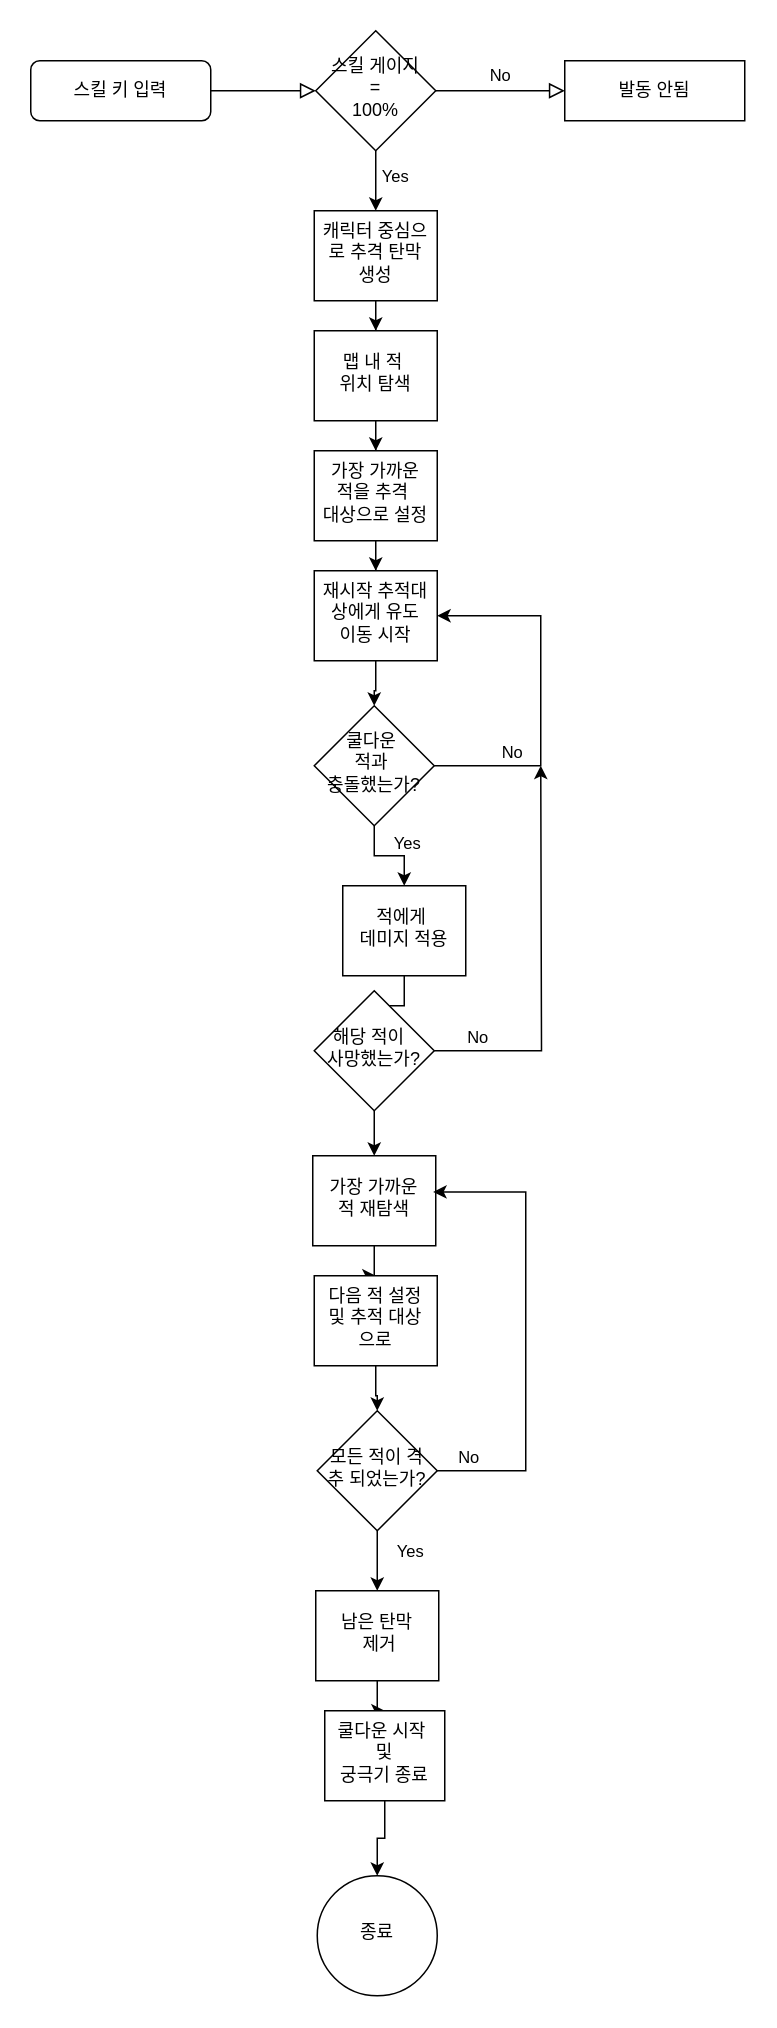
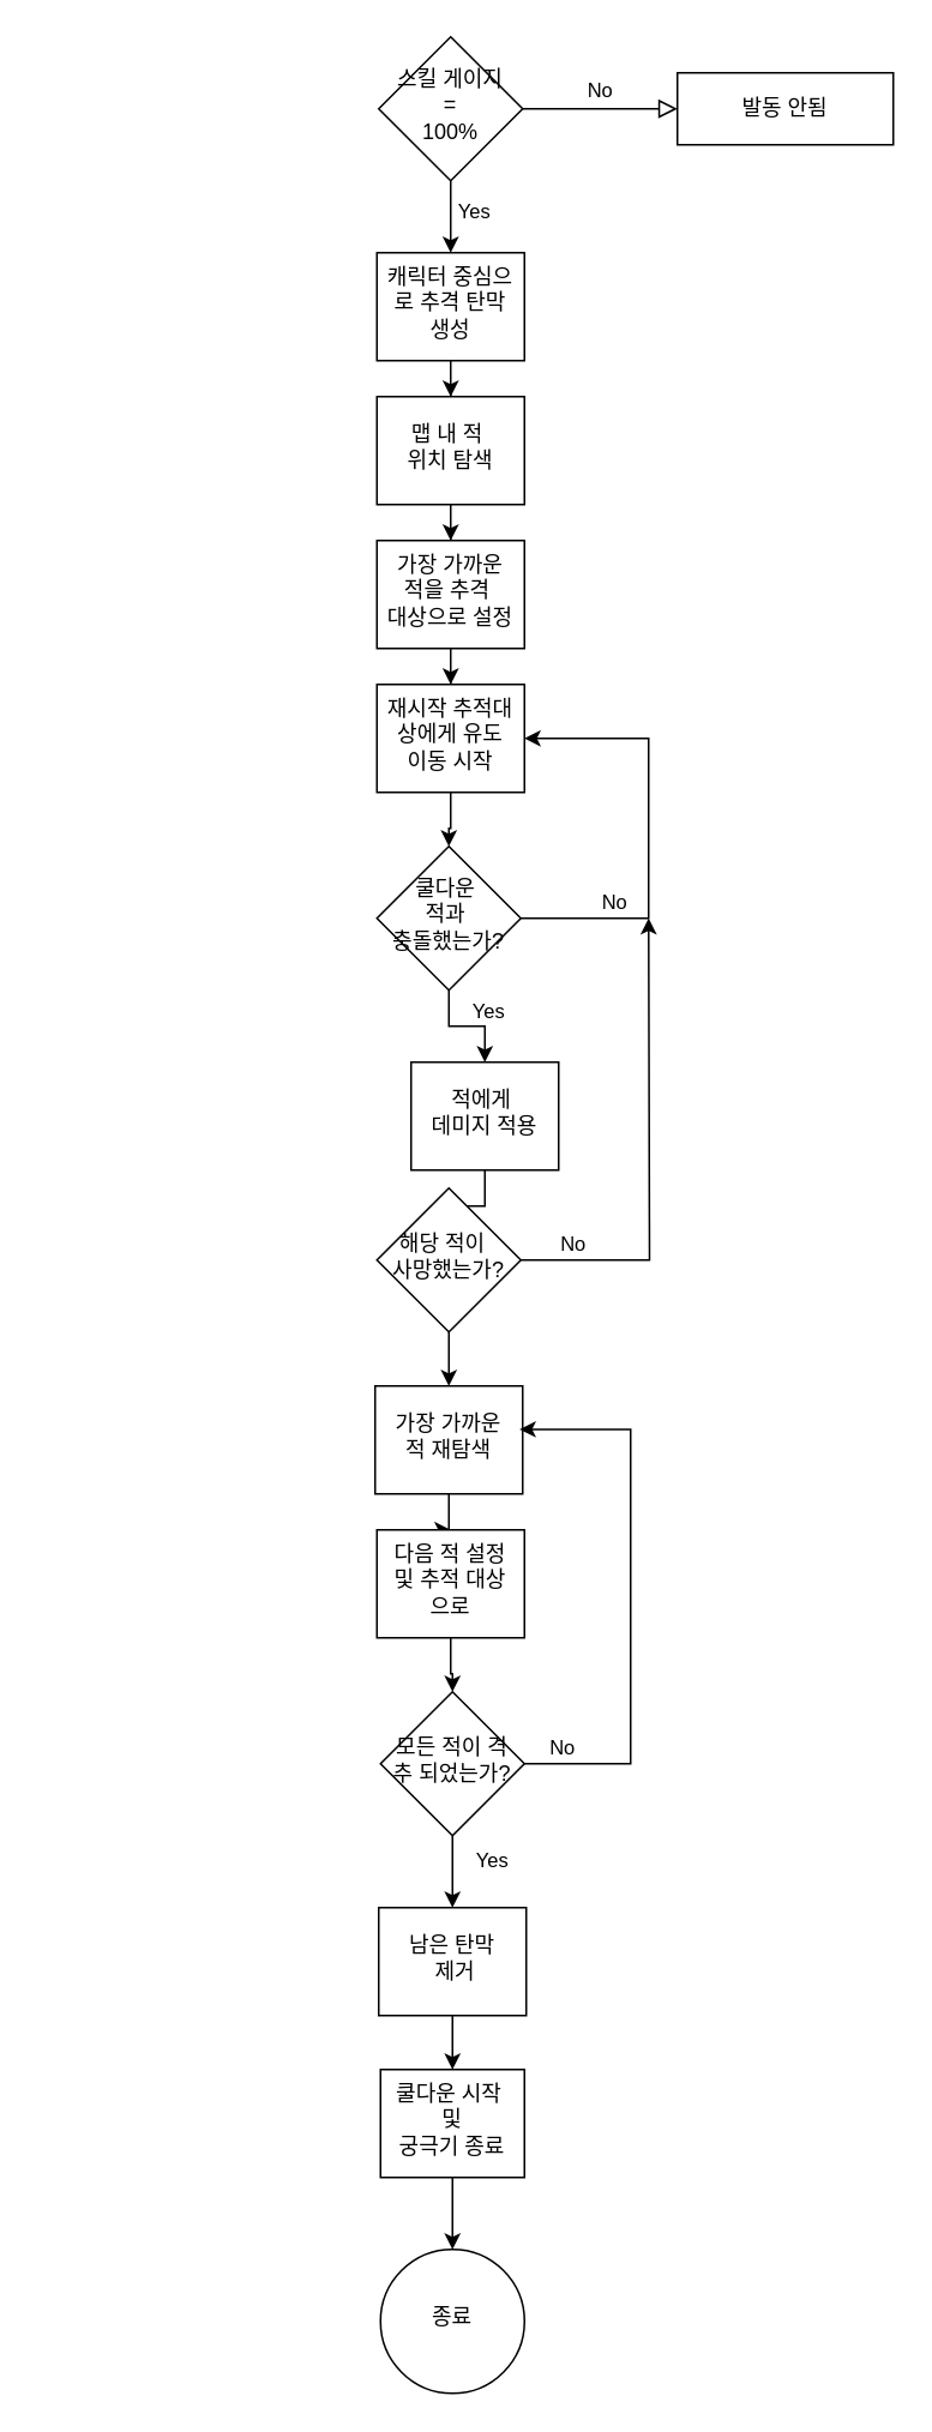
- <mxCell id="3" value="스킬 키 입력" style="rounded=1;whiteSpace=wrap;html=1;fontSize=12;glass=0;strokeWidth=1;shadow=0;" parent="1" vertex="1"><mxGeometry x="20" y="40" width="120" height="40" as="geometry" /></mxCell>
- <mxCell id="2" value="" style="rounded=0;html=1;jettySize=auto;orthogonalLoop=1;fontSize=11;endArrow=block;endFill=0;endSize=8;strokeWidth=1;shadow=0;labelBackgroundColor=none;edgeStyle=orthogonalEdgeStyle;" parent="1" source="3" target="7" edge="1"><mxGeometry relative="1" as="geometry" /></mxCell>
- <mxCell id="41" value="쿨다운 시작&amp;nbsp;&lt;div&gt;및&lt;/div&gt;&lt;div&gt;궁극기 종료&lt;/div&gt;" style="whiteSpace=wrap;html=1;shadow=0;strokeWidth=1;spacing=6;spacingTop=-4;" vertex="1" parent="1"><mxGeometry x="216" y="1140" width="80" height="60" as="geometry" /></mxCell>
+ <mxCell id="41" value="쿨다운 시작&amp;nbsp;&lt;div&gt;및&lt;/div&gt;&lt;div&gt;궁극기 종료&lt;/div&gt;" style="whiteSpace=wrap;html=1;shadow=0;strokeWidth=1;spacing=6;spacingTop=-4;" vertex="1" parent="1"><mxGeometry x="211" y="1150" width="80" height="60" as="geometry" /></mxCell>
